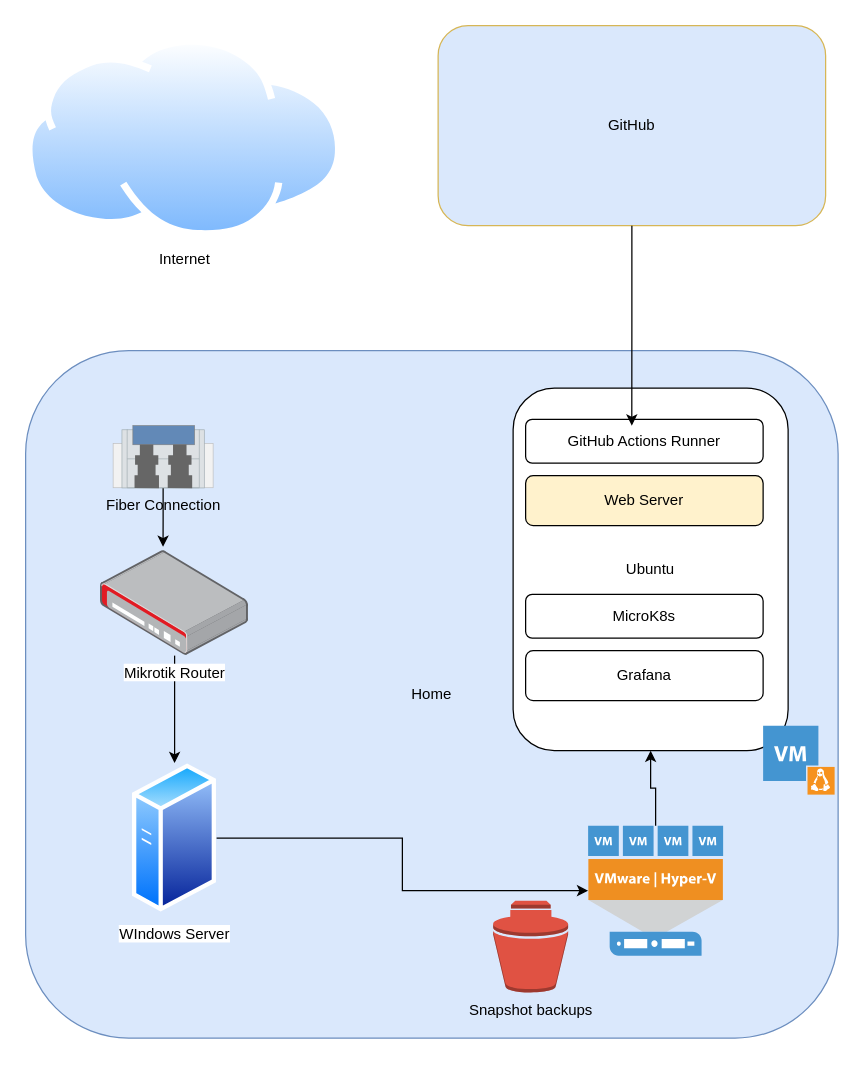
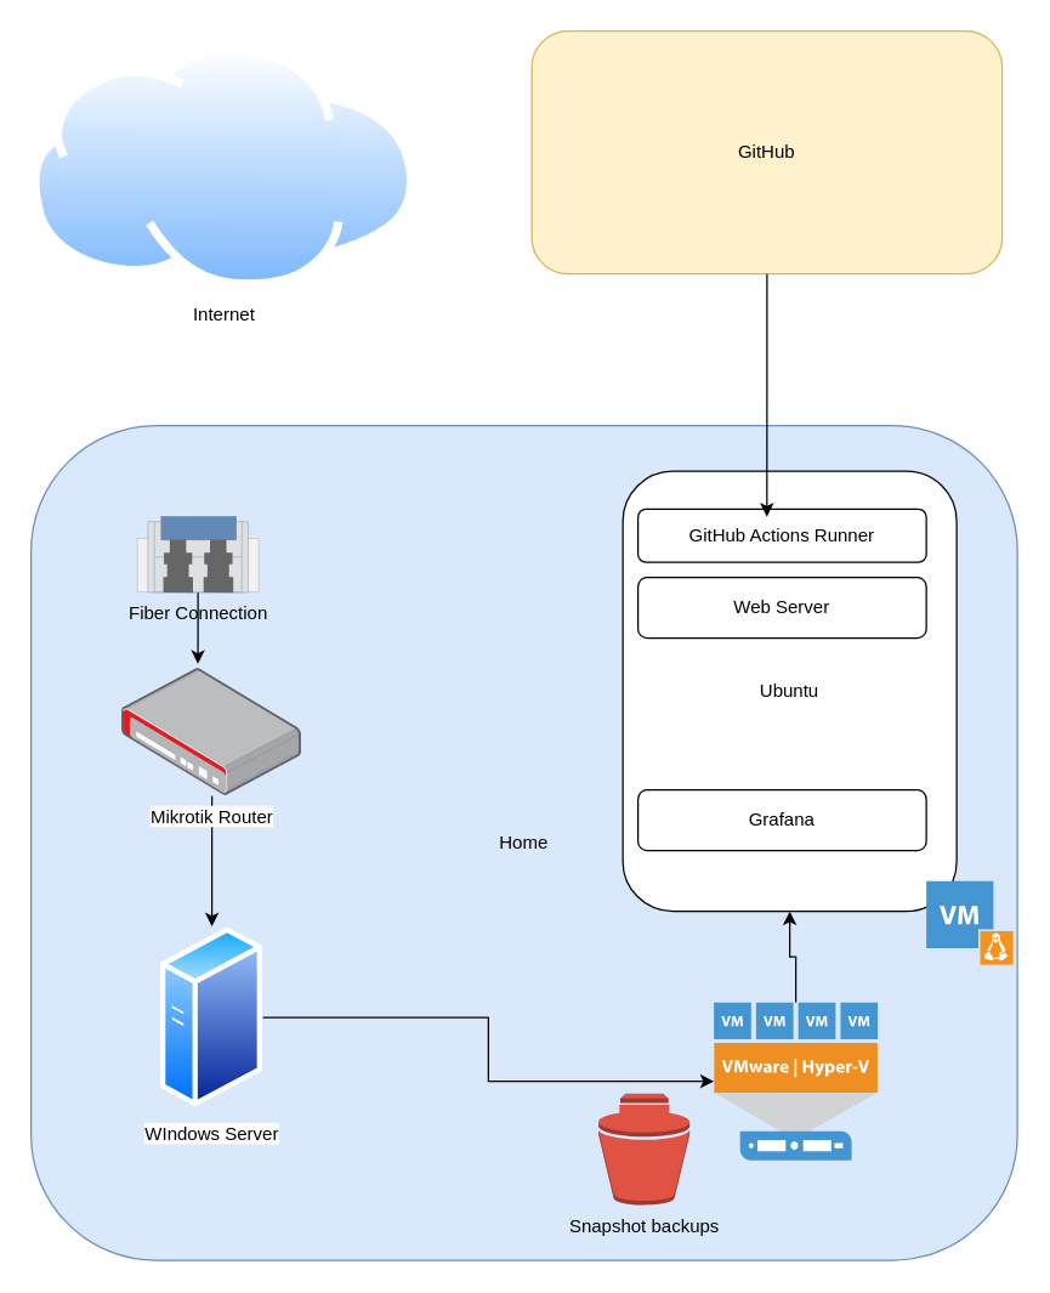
- <mxCell id="2" value="GitHub" style="rounded=1;whiteSpace=wrap;html=1;fillColor=#dae8fc;strokeColor=#d6b656;" vertex="1" parent="1"><mxGeometry x="350" y="20" width="310" height="160" as="geometry" /></mxCell>
+ <mxCell id="2" value="GitHub" style="rounded=1;whiteSpace=wrap;html=1;fillColor=#fff2cc;strokeColor=#d6b656;" vertex="1" parent="1"><mxGeometry x="350" y="20" width="310" height="160" as="geometry" /></mxCell>
- <mxCell id="14" value="Web Server" style="rounded=1;whiteSpace=wrap;html=1;fillColor=#fff2cc;" vertex="1" parent="1"><mxGeometry x="420" y="380" width="190" height="40" as="geometry" /></mxCell>
+ <mxCell id="14" value="Web Server" style="rounded=1;whiteSpace=wrap;html=1;" vertex="1" parent="1"><mxGeometry x="420" y="380" width="190" height="40" as="geometry" /></mxCell>
- <mxCell id="16" value="MicroK8s" style="rounded=1;whiteSpace=wrap;html=1;" vertex="1" parent="1"><mxGeometry x="420" y="475" width="190" height="35" as="geometry" /></mxCell>
